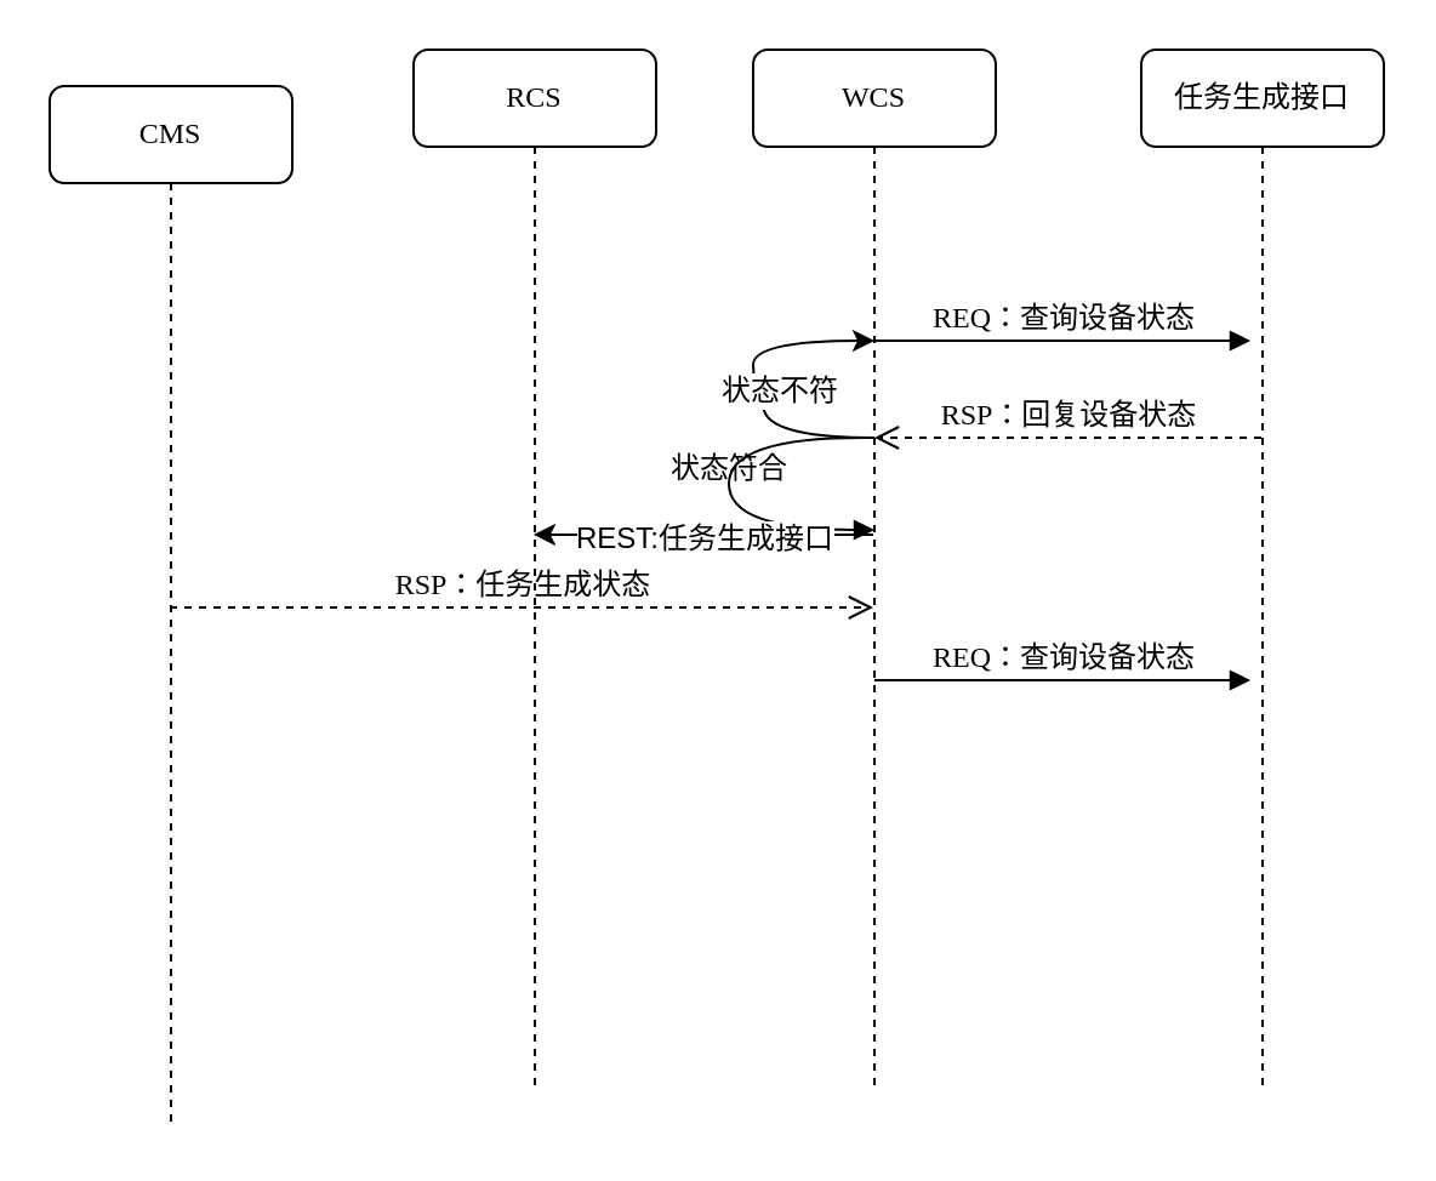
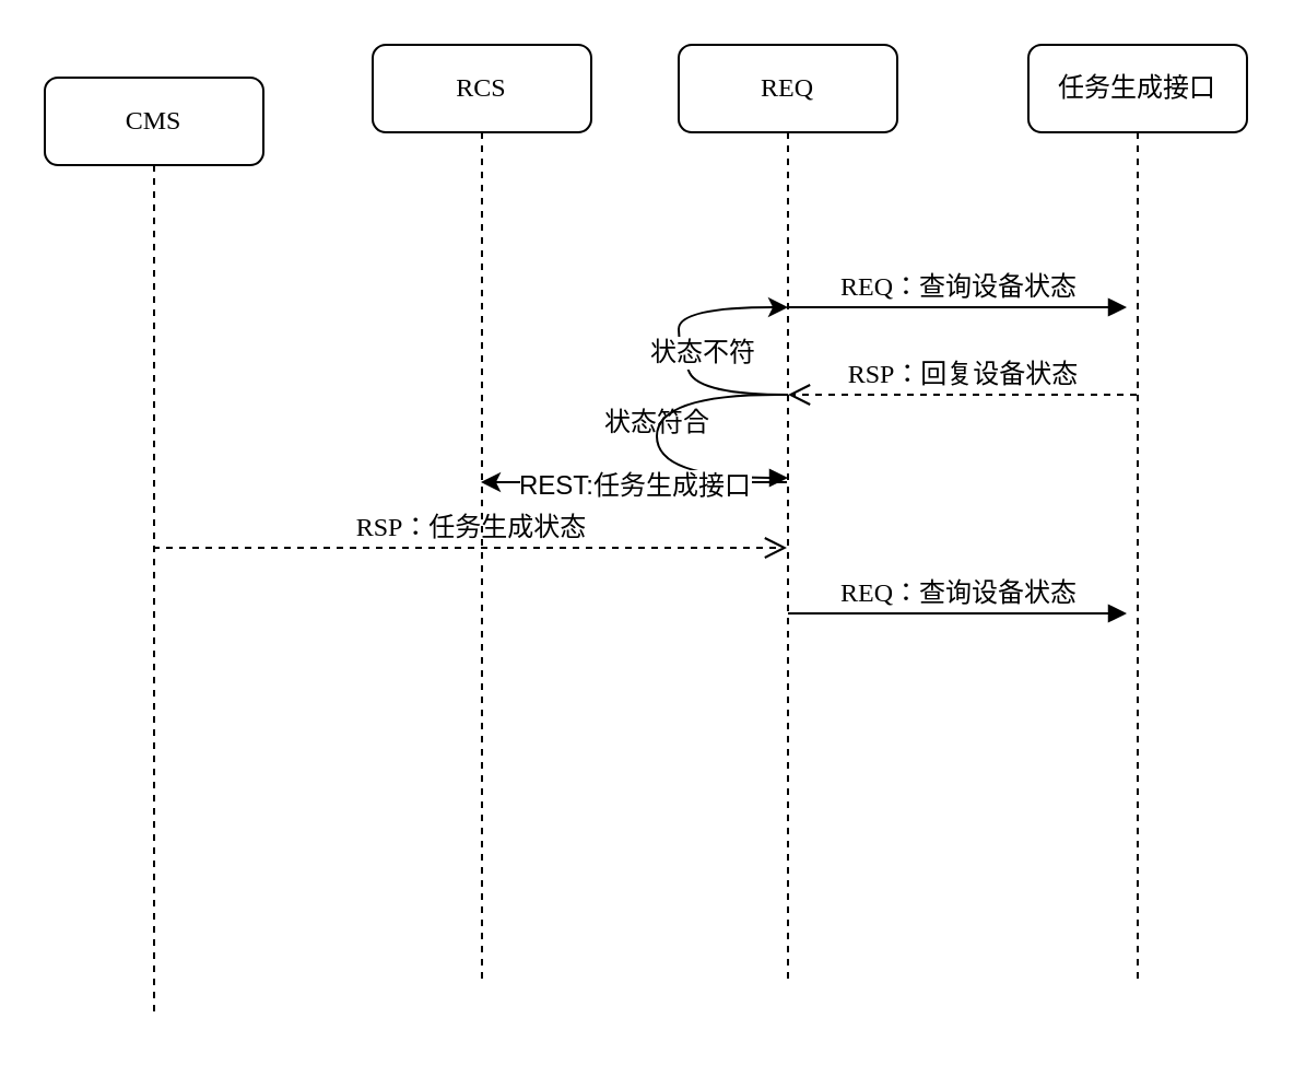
- <mxCell id="2" value="WCS" style="shape=umlLifeline;perimeter=lifelinePerimeter;whiteSpace=wrap;html=1;container=1;collapsible=0;recursiveResize=0;outlineConnect=0;rounded=1;shadow=0;comic=0;labelBackgroundColor=none;strokeWidth=1;fontFamily=Verdana;fontSize=12;align=center;" vertex="1" parent="1"><mxGeometry x="310" y="20" width="100" height="430" as="geometry" /></mxCell>
+ <mxCell id="2" value="REQ" style="shape=umlLifeline;perimeter=lifelinePerimeter;whiteSpace=wrap;html=1;container=1;collapsible=0;recursiveResize=0;outlineConnect=0;rounded=1;shadow=0;comic=0;labelBackgroundColor=none;strokeWidth=1;fontFamily=Verdana;fontSize=12;align=center;" vertex="1" parent="1"><mxGeometry x="310" y="20" width="100" height="430" as="geometry" /></mxCell>
